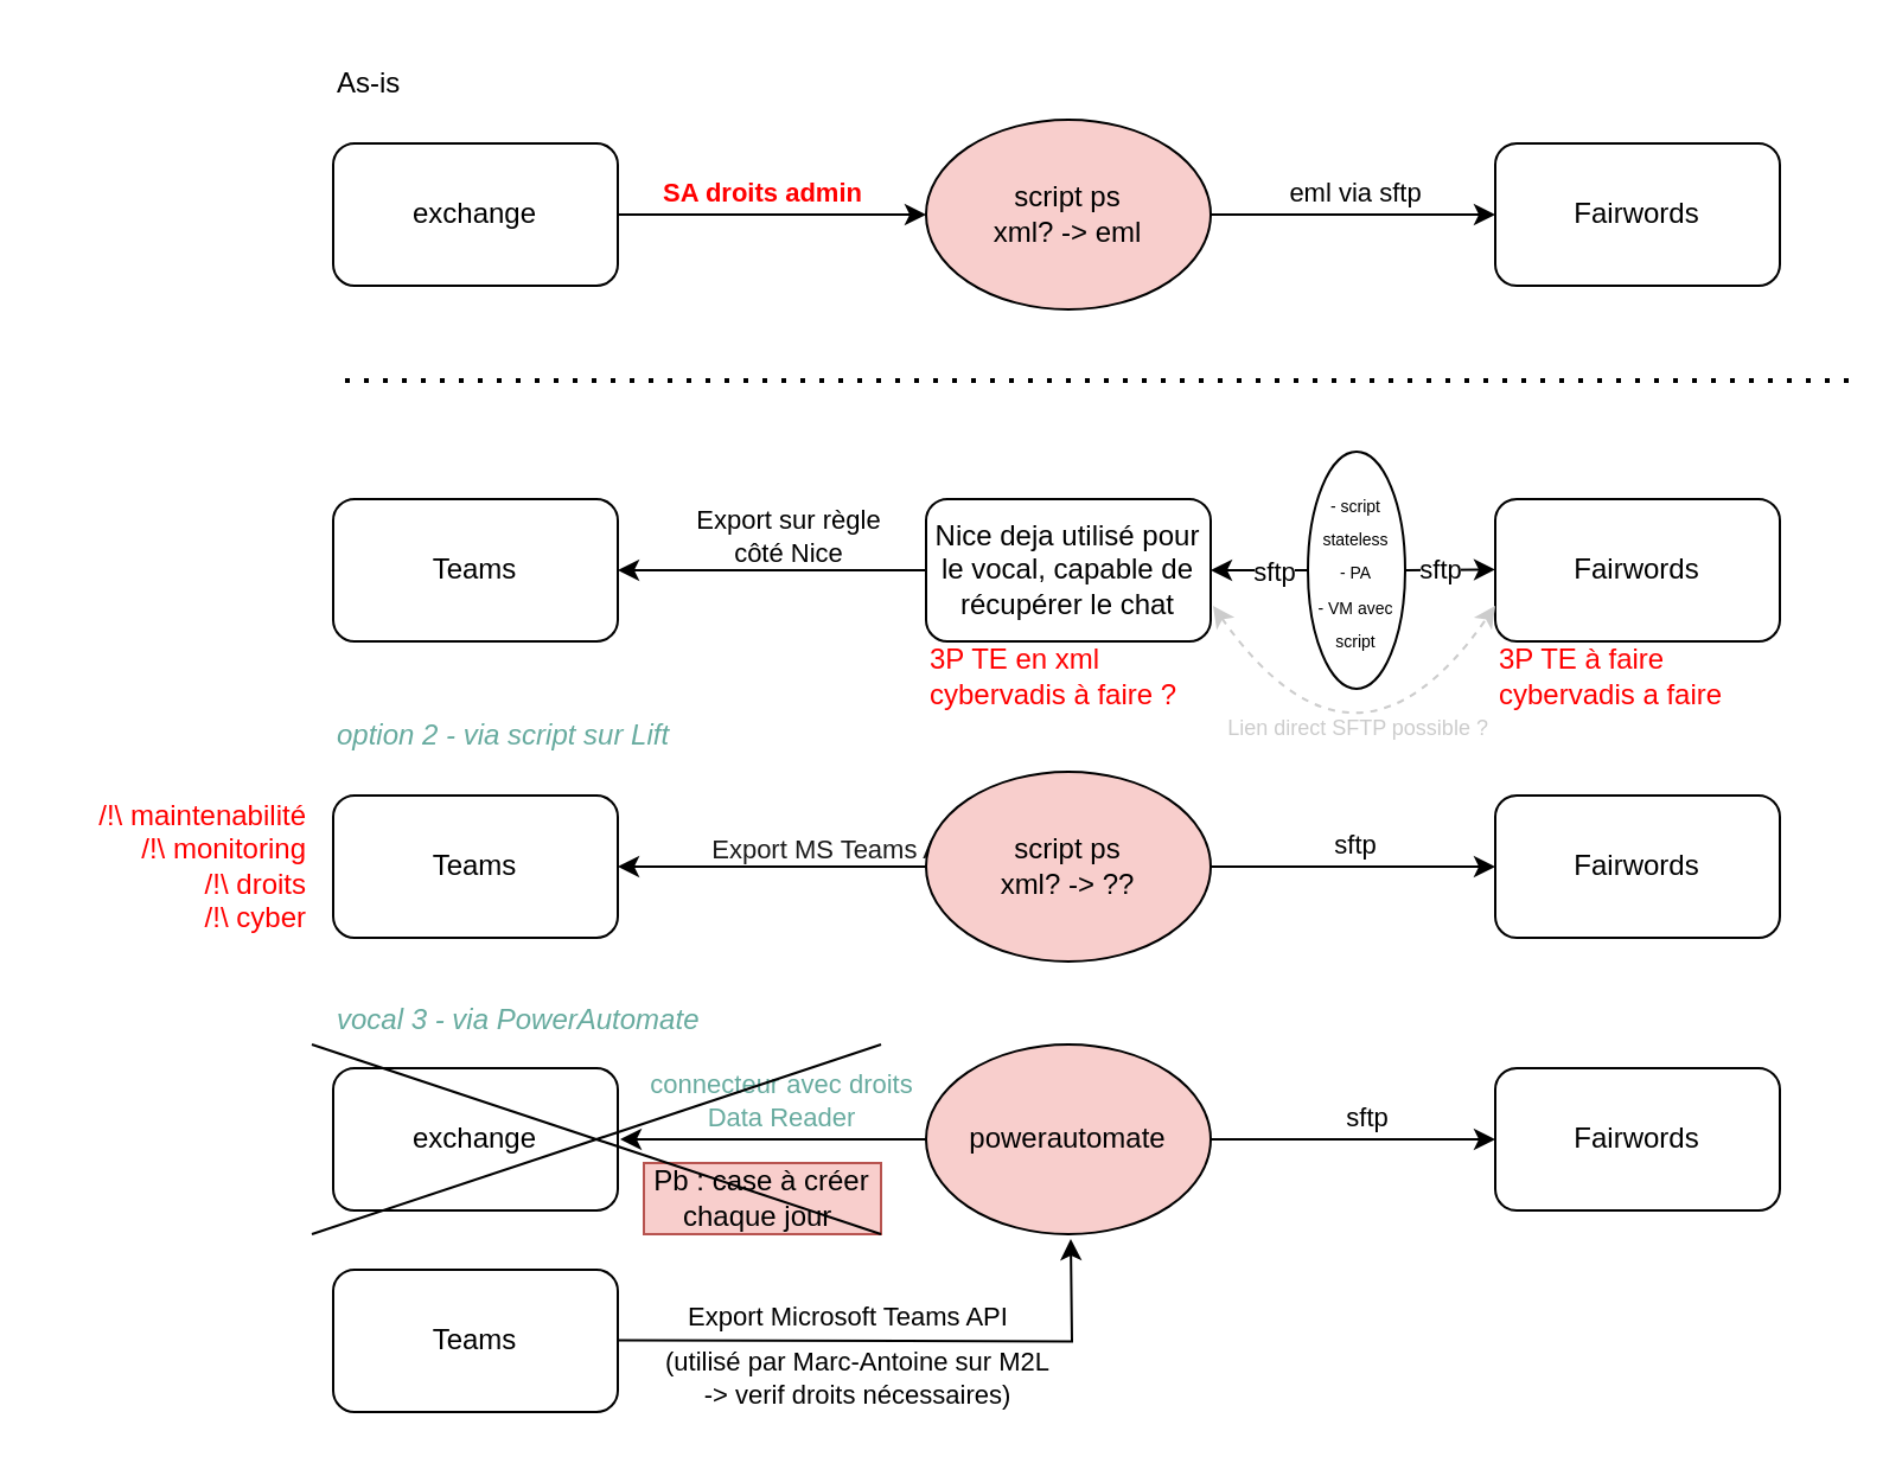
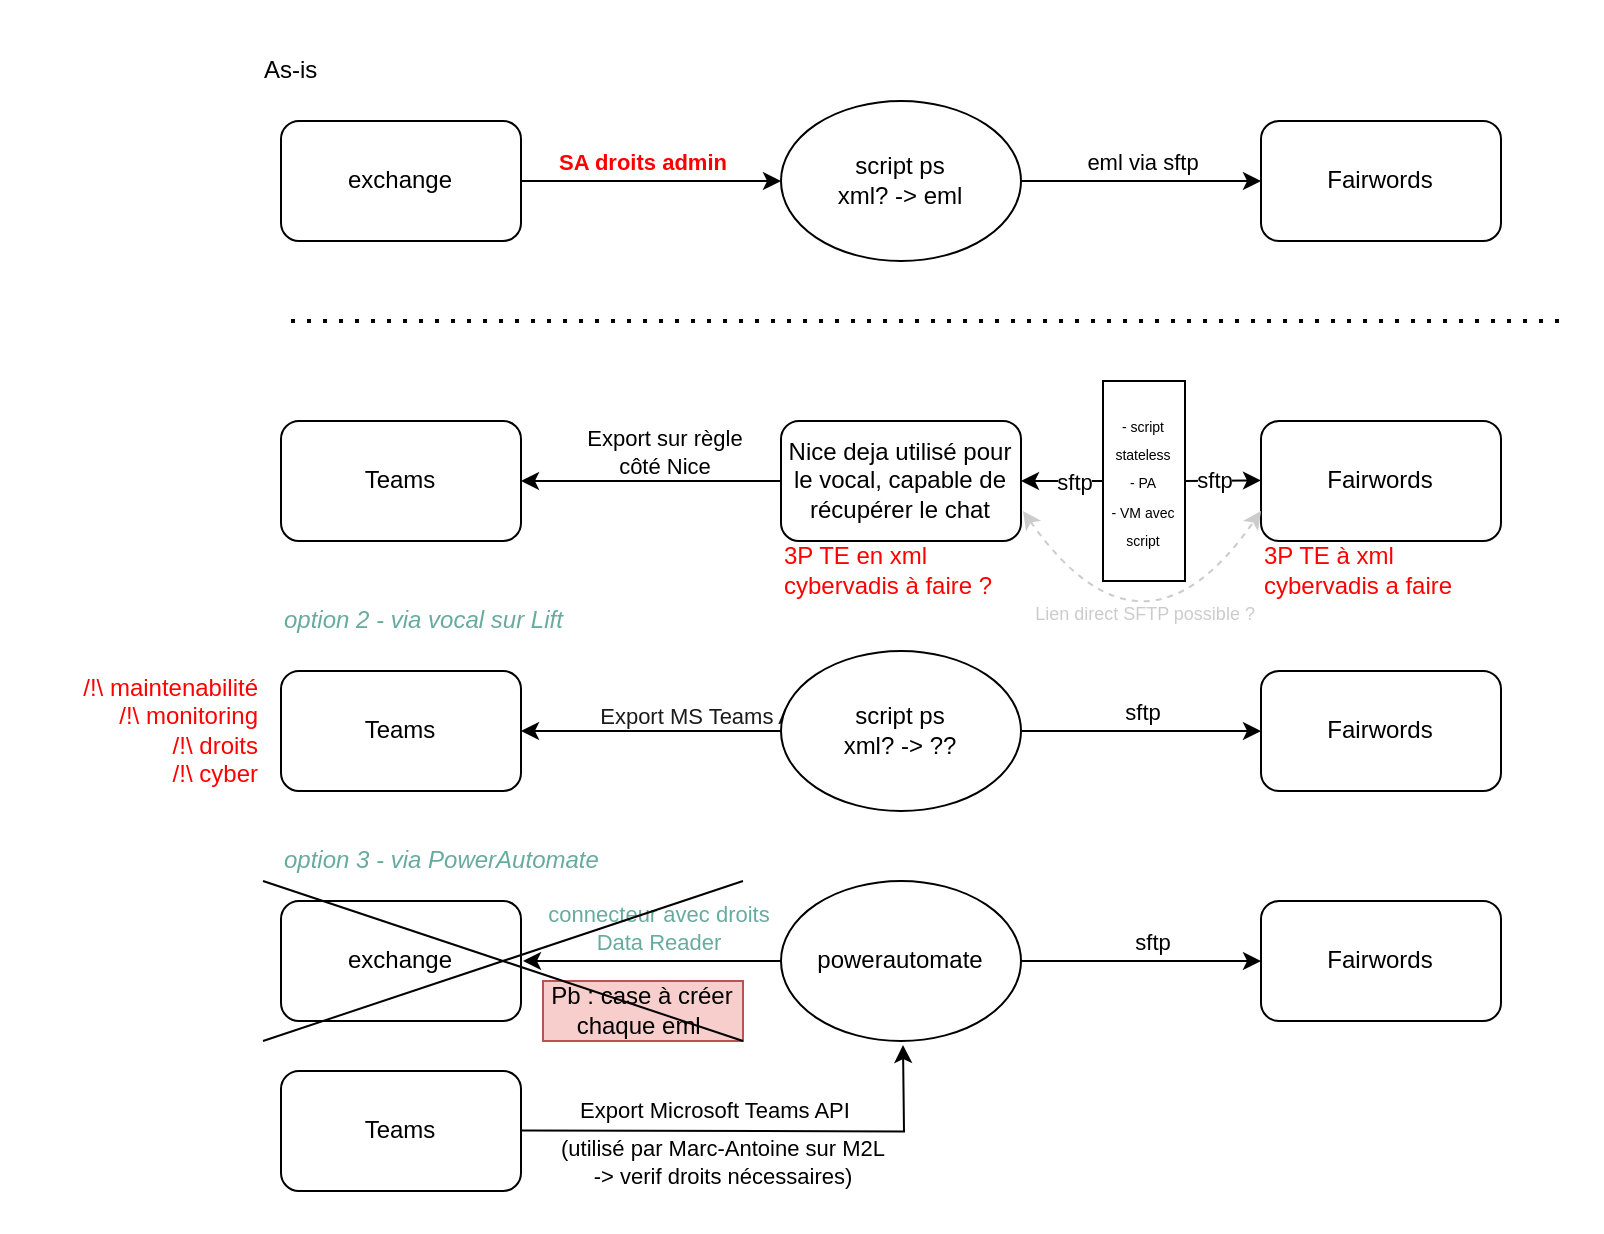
- <mxCell id="14" value="As-is" style="text;html=1;align=left;verticalAlign=middle;whiteSpace=wrap;rounded=0;" parent="1" vertex="1"><mxGeometry x="140" y="20" width="60" height="30" as="geometry" /></mxCell>
+ <mxCell id="14" value="As-is" style="text;html=1;align=left;verticalAlign=middle;whiteSpace=wrap;rounded=0;" parent="1" vertex="1"><mxGeometry x="130" y="20" width="60" height="30" as="geometry" /></mxCell>
- <mxCell id="8" value="script ps&lt;div&gt;xml? -&amp;gt; eml&lt;/div&gt;" style="ellipse;whiteSpace=wrap;html=1;fillColor=#f8cecc;" parent="1" vertex="1"><mxGeometry x="390" y="50" width="120" height="80" as="geometry" /></mxCell>
+ <mxCell id="8" value="script ps&lt;div&gt;xml? -&amp;gt; eml&lt;/div&gt;" style="ellipse;whiteSpace=wrap;html=1;" parent="1" vertex="1"><mxGeometry x="390" y="50" width="120" height="80" as="geometry" /></mxCell>
- <mxCell id="42" value="&lt;font style=&quot;font-size: 7px;&quot;&gt;- script stateless&lt;/font&gt;&lt;div&gt;&lt;font style=&quot;font-size: 7px;&quot;&gt;- PA&lt;/font&gt;&lt;/div&gt;&lt;div&gt;&lt;font style=&quot;font-size: 7px;&quot;&gt;- VM avec script&lt;/font&gt;&lt;/div&gt;" style="ellipse;whiteSpace=wrap;html=1;" vertex="1" parent="1"><mxGeometry x="551" y="190" width="41" height="100" as="geometry" /></mxCell>
+ <mxCell id="42" value="&lt;font style=&quot;font-size: 7px;&quot;&gt;- script stateless&lt;/font&gt;&lt;div&gt;&lt;font style=&quot;font-size: 7px;&quot;&gt;- PA&lt;/font&gt;&lt;/div&gt;&lt;div&gt;&lt;font style=&quot;font-size: 7px;&quot;&gt;- VM avec script&lt;/font&gt;&lt;/div&gt;" style="whiteSpace=wrap;html=1;rounded=0;" vertex="1" parent="1"><mxGeometry x="551" y="190" width="41" height="100" as="geometry" /></mxCell>
- <mxCell id="26" value="&lt;div style=&quot;&quot;&gt;&lt;span style=&quot;background-color: initial;&quot;&gt;3P TE à faire&lt;/span&gt;&lt;/div&gt;&lt;div&gt;cybervadis a faire&lt;/div&gt;" style="text;html=1;align=left;verticalAlign=middle;resizable=0;points=[];autosize=1;strokeColor=none;fillColor=none;fontColor=#FF0000;" parent="1" vertex="1"><mxGeometry x="630" y="265" width="120" height="40" as="geometry" /></mxCell>
+ <mxCell id="26" value="&lt;div style=&quot;&quot;&gt;&lt;span style=&quot;background-color: initial;&quot;&gt;3P TE à xml&lt;/span&gt;&lt;/div&gt;&lt;div&gt;cybervadis a faire&lt;/div&gt;" style="text;html=1;align=left;verticalAlign=middle;resizable=0;points=[];autosize=1;strokeColor=none;fillColor=none;fontColor=#FF0000;" parent="1" vertex="1"><mxGeometry x="630" y="265" width="120" height="40" as="geometry" /></mxCell>
- <mxCell id="15" value="option 2 - via script sur Lift" style="text;html=1;align=left;verticalAlign=middle;whiteSpace=wrap;rounded=0;fontColor=#67AB9F;fontStyle=2" parent="1" vertex="1"><mxGeometry x="140" y="295" width="431" height="30" as="geometry" /></mxCell>
+ <mxCell id="15" value="option 2 - via vocal sur Lift" style="text;html=1;align=left;verticalAlign=middle;whiteSpace=wrap;rounded=0;fontColor=#67AB9F;fontStyle=2" parent="1" vertex="1"><mxGeometry x="140" y="295" width="431" height="30" as="geometry" /></mxCell>
- <mxCell id="40" value="script ps&lt;div&gt;xml? -&amp;gt; ??&lt;/div&gt;" style="ellipse;whiteSpace=wrap;html=1;fillColor=#f8cecc;" parent="1" vertex="1"><mxGeometry x="390" y="325" width="120" height="80" as="geometry" /></mxCell>
+ <mxCell id="40" value="script ps&lt;div&gt;xml? -&amp;gt; ??&lt;/div&gt;" style="ellipse;whiteSpace=wrap;html=1;" parent="1" vertex="1"><mxGeometry x="390" y="325" width="120" height="80" as="geometry" /></mxCell>
- <mxCell id="20" value="vocal 3 - via PowerAutomate" style="text;html=1;align=left;verticalAlign=middle;whiteSpace=wrap;rounded=0;fontColor=#67AB9F;fontStyle=2" parent="1" vertex="1"><mxGeometry x="140" y="415" width="220" height="30" as="geometry" /></mxCell>
+ <mxCell id="20" value="option 3 - via PowerAutomate" style="text;html=1;align=left;verticalAlign=middle;whiteSpace=wrap;rounded=0;fontColor=#67AB9F;fontStyle=2" parent="1" vertex="1"><mxGeometry x="140" y="415" width="220" height="30" as="geometry" /></mxCell>
- <mxCell id="23" value="powerautomate" style="ellipse;whiteSpace=wrap;html=1;fillColor=#f8cecc;" parent="1" vertex="1"><mxGeometry x="390" y="440" width="120" height="80" as="geometry" /></mxCell>
+ <mxCell id="23" value="powerautomate" style="ellipse;whiteSpace=wrap;html=1;" parent="1" vertex="1"><mxGeometry x="390" y="440" width="120" height="80" as="geometry" /></mxCell>
- <mxCell id="27" value="Pb : case à créer chaque jour&amp;nbsp;" style="text;html=1;align=center;verticalAlign=middle;whiteSpace=wrap;rounded=0;fillColor=#f8cecc;strokeColor=#b85450;" parent="1" vertex="1"><mxGeometry x="271" y="490" width="100" height="30" as="geometry" /></mxCell>
+ <mxCell id="27" value="Pb : case à créer chaque eml&amp;nbsp;" style="text;html=1;align=center;verticalAlign=middle;whiteSpace=wrap;rounded=0;fillColor=#f8cecc;strokeColor=#b85450;" parent="1" vertex="1"><mxGeometry x="271" y="490" width="100" height="30" as="geometry" /></mxCell>
